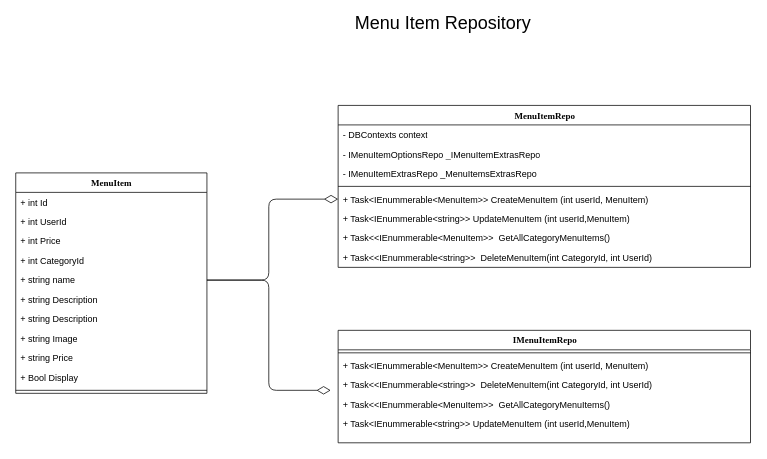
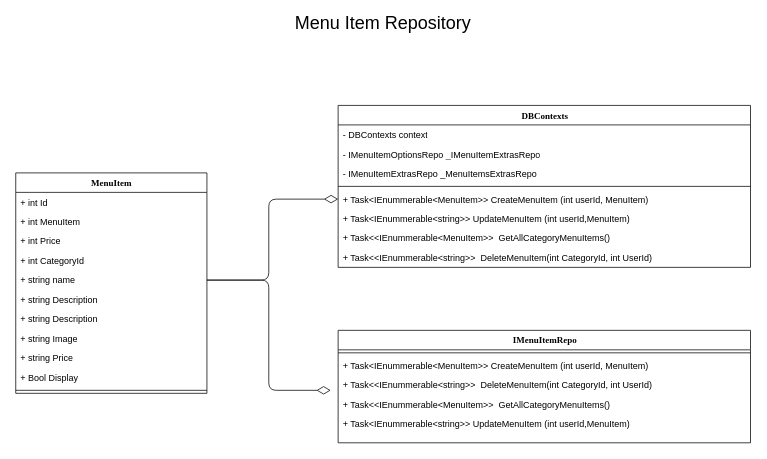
- <mxCell id="2" value="&lt;font style=&quot;font-size: 24px&quot;&gt;Menu Item Repository&lt;br&gt;&lt;/font&gt;" style="text;html=1;strokeColor=none;fillColor=none;align=center;verticalAlign=middle;whiteSpace=wrap;rounded=0;" vertex="1" parent="1"><mxGeometry x="438" y="20" width="305" height="20" as="geometry" /></mxCell>
+ <mxCell id="2" value="&lt;font style=&quot;font-size: 24px&quot;&gt;Menu Item Repository&lt;br&gt;&lt;/font&gt;" style="text;html=1;strokeColor=none;fillColor=none;align=center;verticalAlign=middle;whiteSpace=wrap;rounded=0;" vertex="1" parent="1"><mxGeometry x="358" y="20" width="305" height="20" as="geometry" /></mxCell>
- <mxCell id="9" value="MenuItemRepo" style="swimlane;html=1;fontStyle=1;align=center;verticalAlign=top;childLayout=stackLayout;horizontal=1;startSize=26;horizontalStack=0;resizeParent=1;resizeLast=0;collapsible=1;marginBottom=0;swimlaneFillColor=#ffffff;rounded=0;shadow=0;comic=0;labelBackgroundColor=none;strokeWidth=1;fillColor=none;fontFamily=Verdana;fontSize=12" vertex="1" parent="1"><mxGeometry x="450.5" y="140" width="550" height="216" as="geometry" /></mxCell>
+ <mxCell id="9" value="DBContexts" style="swimlane;html=1;fontStyle=1;align=center;verticalAlign=top;childLayout=stackLayout;horizontal=1;startSize=26;horizontalStack=0;resizeParent=1;resizeLast=0;collapsible=1;marginBottom=0;swimlaneFillColor=#ffffff;rounded=0;shadow=0;comic=0;labelBackgroundColor=none;strokeWidth=1;fillColor=none;fontFamily=Verdana;fontSize=12" vertex="1" parent="1"><mxGeometry x="450.5" y="140" width="550" height="216" as="geometry" /></mxCell>
- <mxCell id="20" value="+ int UserId" style="text;html=1;strokeColor=none;fillColor=none;align=left;verticalAlign=top;spacingLeft=4;spacingRight=4;whiteSpace=wrap;overflow=hidden;rotatable=0;points=[[0,0.5],[1,0.5]];portConstraint=eastwest;" vertex="1" parent="18"><mxGeometry y="52" width="255" height="26" as="geometry" /></mxCell>
+ <mxCell id="20" value="+ int MenuItem" style="text;html=1;strokeColor=none;fillColor=none;align=left;verticalAlign=top;spacingLeft=4;spacingRight=4;whiteSpace=wrap;overflow=hidden;rotatable=0;points=[[0,0.5],[1,0.5]];portConstraint=eastwest;" vertex="1" parent="18"><mxGeometry y="52" width="255" height="26" as="geometry" /></mxCell>
